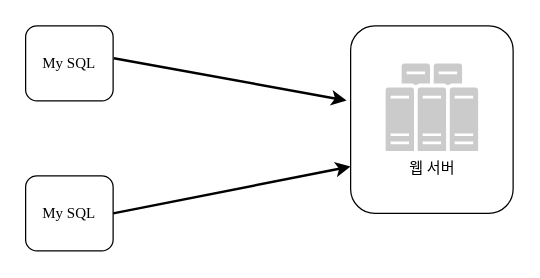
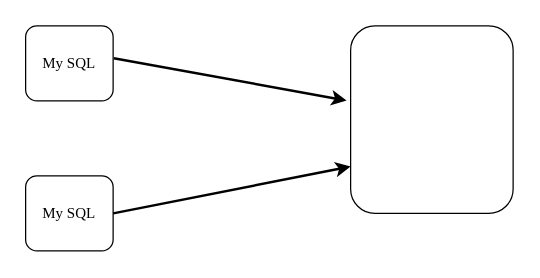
- <mxCell id="5" value="웹 서버" style="sketch=0;pointerEvents=1;shadow=0;dashed=0;html=1;strokeColor=none;fillColor=#505050;labelPosition=center;verticalLabelPosition=bottom;verticalAlign=top;outlineConnect=0;align=center;shape=mxgraph.office.servers.server_farm;fillColor=#CCCBCB;fontFamily=Georgia;" vertex="1" parent="1"><mxGeometry x="308" y="50" width="74" height="70" as="geometry" /></mxCell>
